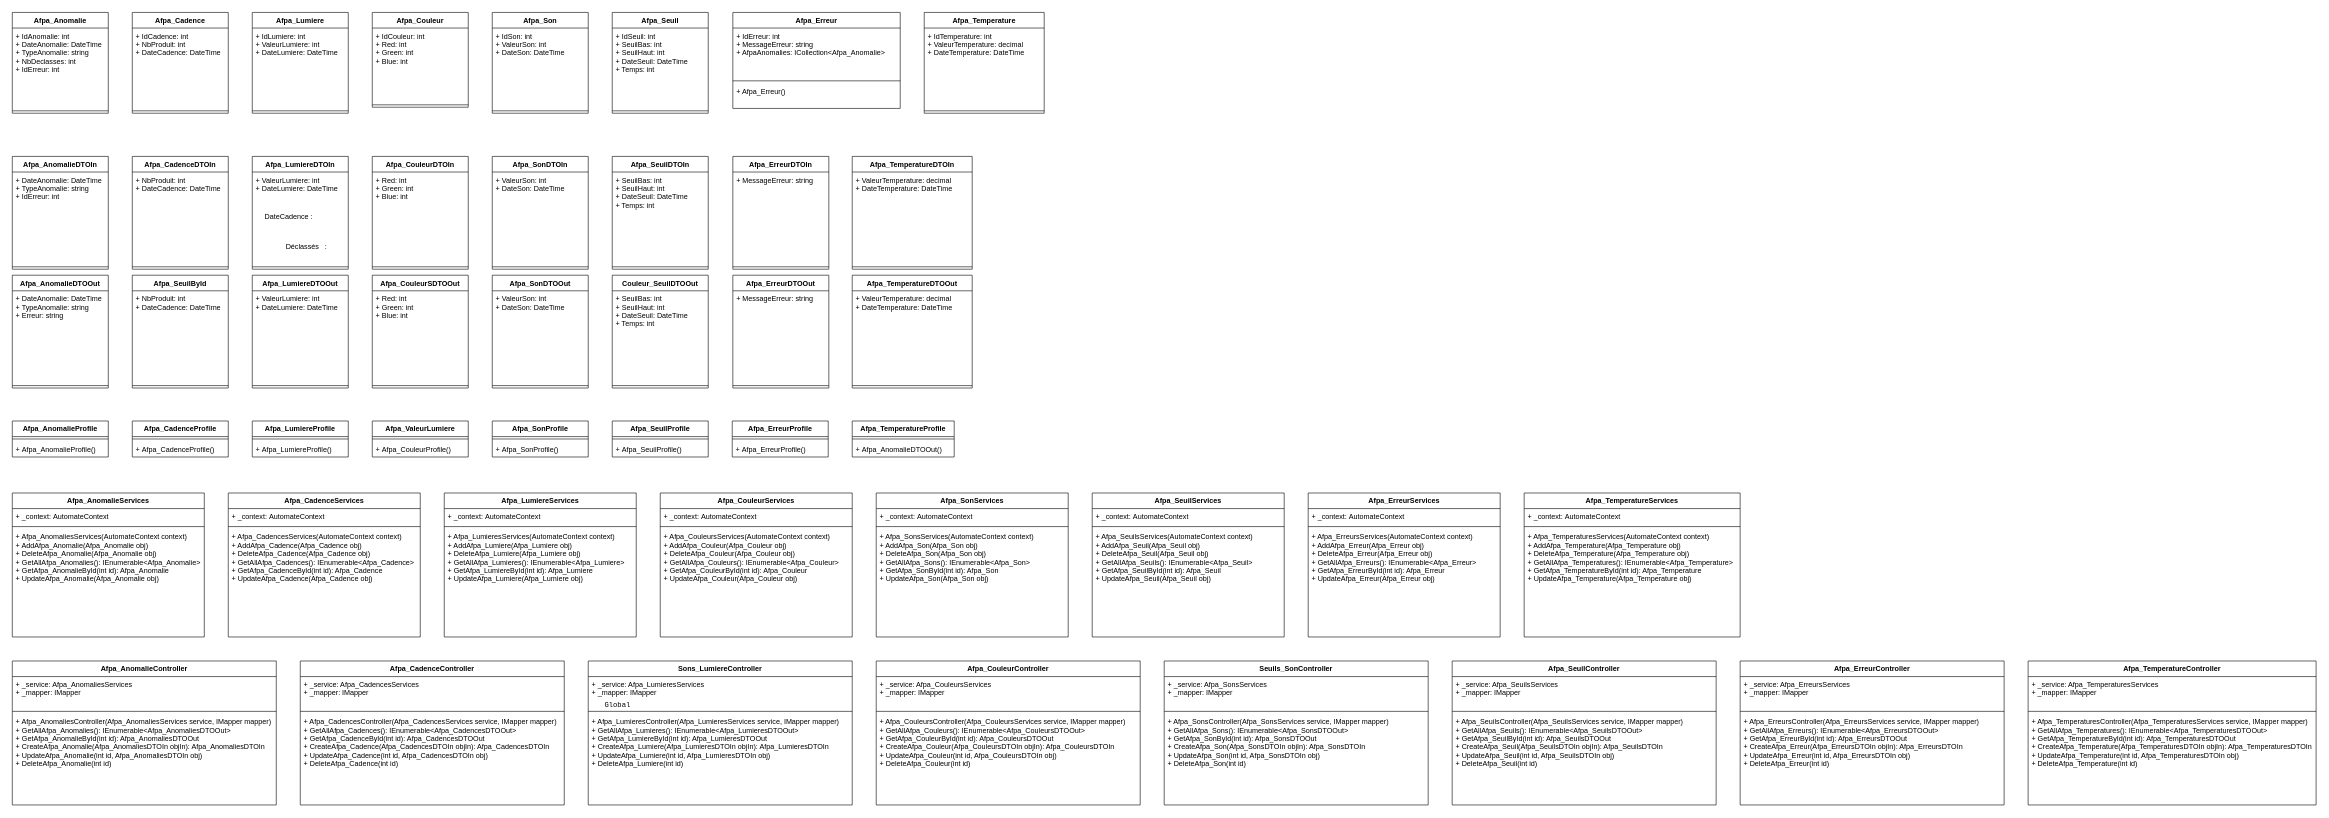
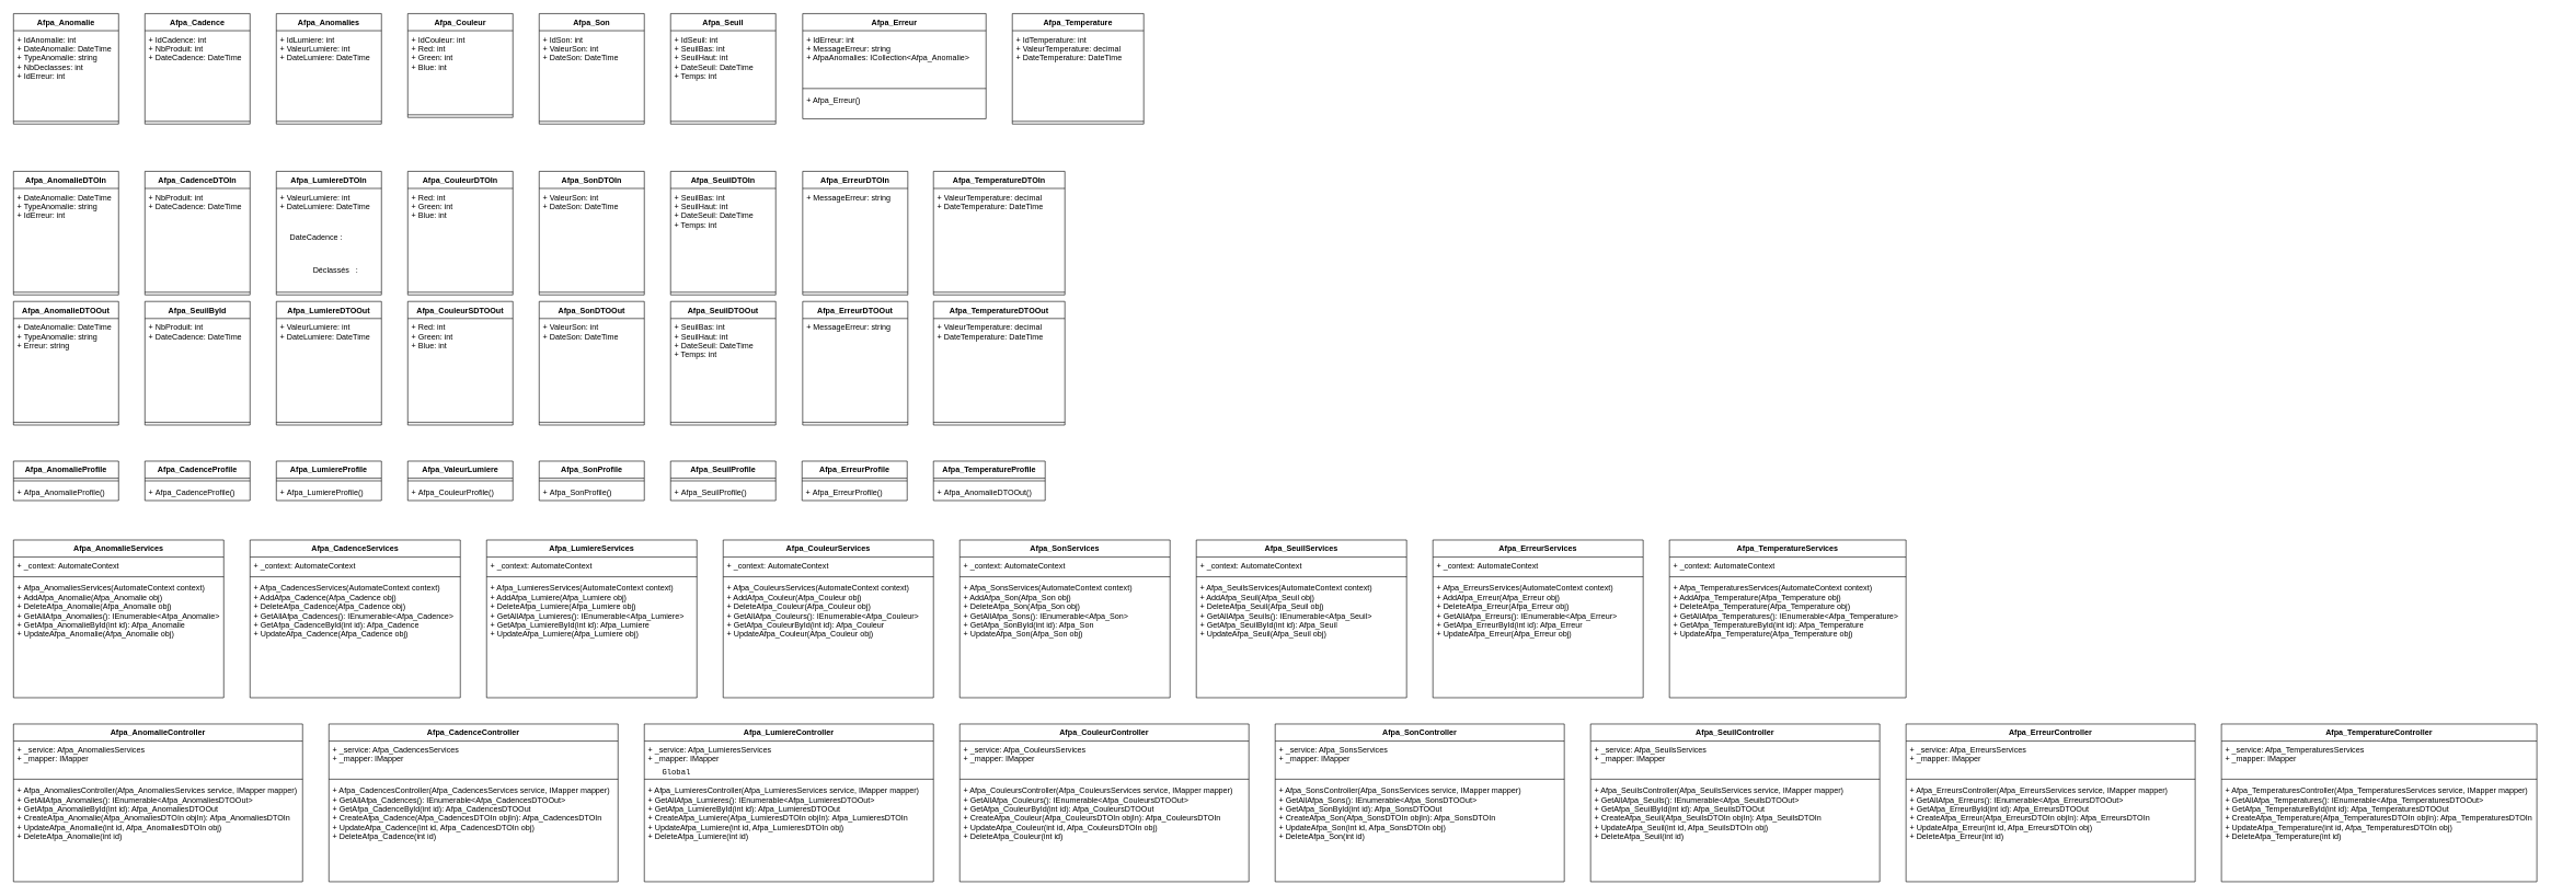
- <mxCell id="27" value="Afpa_Lumiere" style="swimlane;fontStyle=1;align=center;verticalAlign=top;childLayout=stackLayout;horizontal=1;startSize=26;horizontalStack=0;resizeParent=1;resizeParentMax=0;resizeLast=0;collapsible=1;marginBottom=0;" parent="1" vertex="1"><mxGeometry x="420" y="20" width="160" height="168" as="geometry" /></mxCell>
+ <mxCell id="27" value="Afpa_Anomalies" style="swimlane;fontStyle=1;align=center;verticalAlign=top;childLayout=stackLayout;horizontal=1;startSize=26;horizontalStack=0;resizeParent=1;resizeParentMax=0;resizeLast=0;collapsible=1;marginBottom=0;" parent="1" vertex="1"><mxGeometry x="420" y="20" width="160" height="168" as="geometry" /></mxCell>
- <mxCell id="57" value="Couleur_SeuilDTOOut" style="swimlane;fontStyle=1;align=center;verticalAlign=top;childLayout=stackLayout;horizontal=1;startSize=26;horizontalStack=0;resizeParent=1;resizeParentMax=0;resizeLast=0;collapsible=1;marginBottom=0;" parent="1" vertex="1"><mxGeometry x="1020" y="458" width="160" height="188" as="geometry" /></mxCell>
+ <mxCell id="57" value="Afpa_SeuilDTOOut" style="swimlane;fontStyle=1;align=center;verticalAlign=top;childLayout=stackLayout;horizontal=1;startSize=26;horizontalStack=0;resizeParent=1;resizeParentMax=0;resizeLast=0;collapsible=1;marginBottom=0;" parent="1" vertex="1"><mxGeometry x="1020" y="458" width="160" height="188" as="geometry" /></mxCell>
- <mxCell id="139" value="Sons_LumiereController" style="swimlane;fontStyle=1;align=center;verticalAlign=top;childLayout=stackLayout;horizontal=1;startSize=26;horizontalStack=0;resizeParent=1;resizeParentMax=0;resizeLast=0;collapsible=1;marginBottom=0;" parent="1" vertex="1"><mxGeometry x="980" y="1101" width="440" height="240" as="geometry" /></mxCell>
+ <mxCell id="139" value="Afpa_LumiereController" style="swimlane;fontStyle=1;align=center;verticalAlign=top;childLayout=stackLayout;horizontal=1;startSize=26;horizontalStack=0;resizeParent=1;resizeParentMax=0;resizeLast=0;collapsible=1;marginBottom=0;" parent="1" vertex="1"><mxGeometry x="980" y="1101" width="440" height="240" as="geometry" /></mxCell>
- <mxCell id="147" value="Seuils_SonController" style="swimlane;fontStyle=1;align=center;verticalAlign=top;childLayout=stackLayout;horizontal=1;startSize=26;horizontalStack=0;resizeParent=1;resizeParentMax=0;resizeLast=0;collapsible=1;marginBottom=0;" parent="1" vertex="1"><mxGeometry x="1940" y="1101" width="440" height="240" as="geometry" /></mxCell>
+ <mxCell id="147" value="Afpa_SonController" style="swimlane;fontStyle=1;align=center;verticalAlign=top;childLayout=stackLayout;horizontal=1;startSize=26;horizontalStack=0;resizeParent=1;resizeParentMax=0;resizeLast=0;collapsible=1;marginBottom=0;" parent="1" vertex="1"><mxGeometry x="1940" y="1101" width="440" height="240" as="geometry" /></mxCell>
